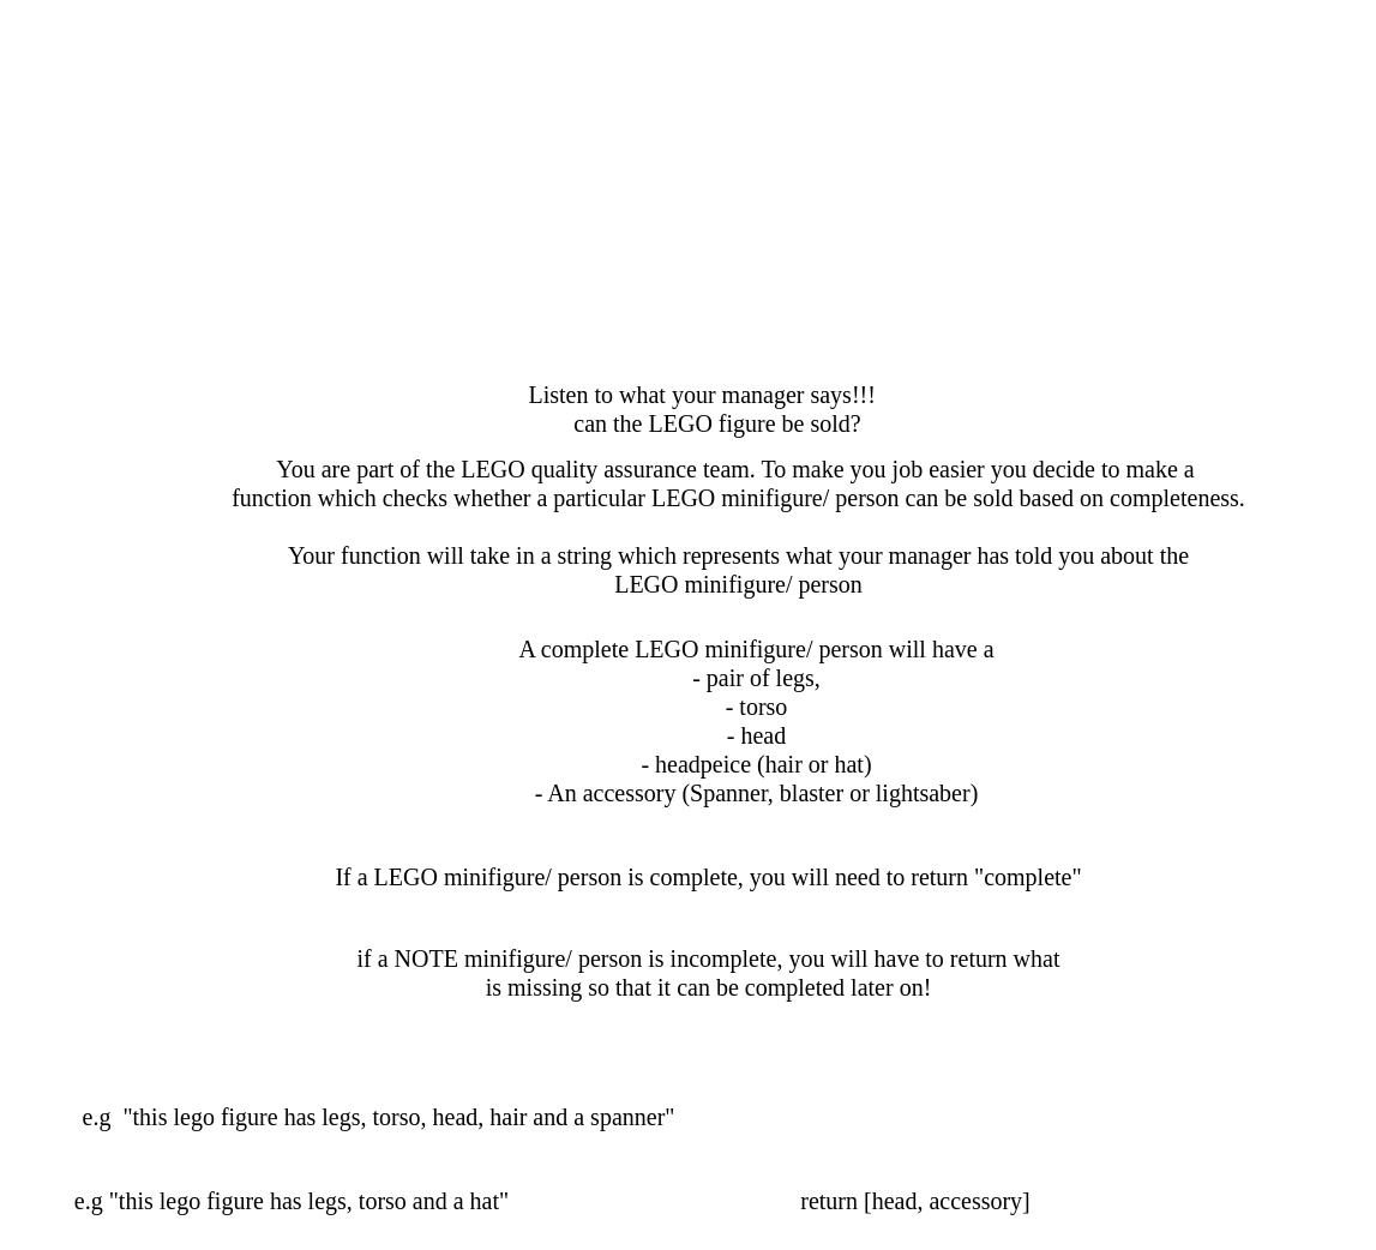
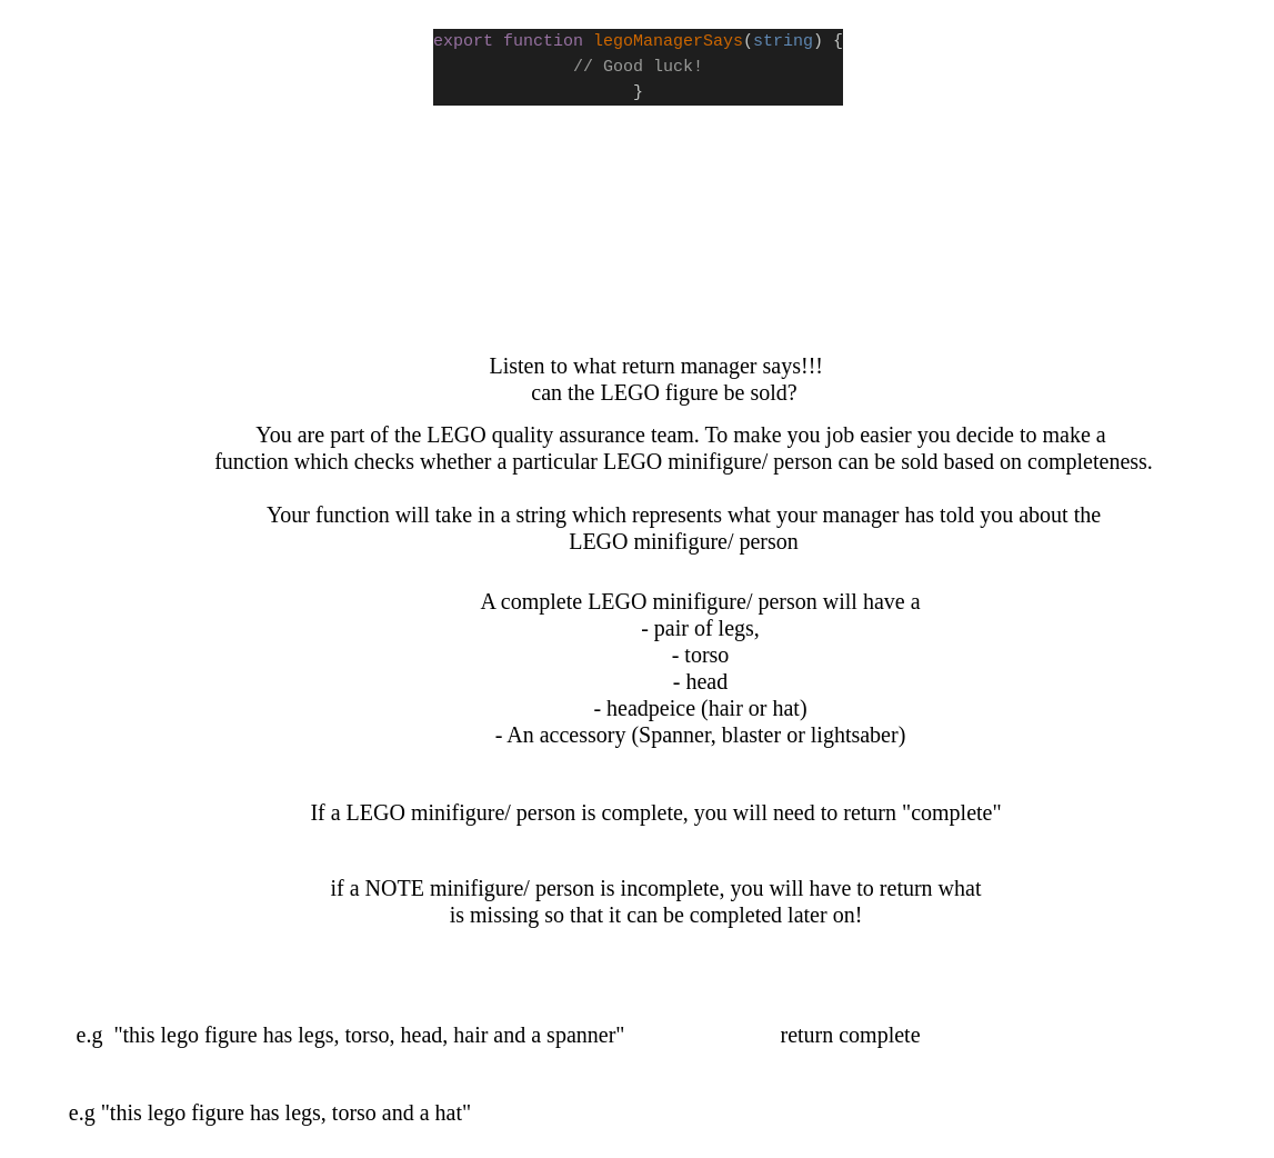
+ <mxCell id="2" value="&lt;div style=&quot;background-color: rgb(30, 30, 30); font-family: Menlo, Monaco, &amp;quot;Courier New&amp;quot;, monospace; font-size: 15px; line-height: 23px;&quot;&gt;&lt;div style=&quot;&quot;&gt;&lt;span style=&quot;color: rgb(152, 114, 162);&quot;&gt;export&lt;/span&gt; &lt;span style=&quot;color: rgb(152, 114, 162);&quot;&gt;function&lt;/span&gt;&lt;font color=&quot;#c5c8c6&quot;&gt;&amp;nbsp;&lt;/font&gt;&lt;font color=&quot;#ce6700&quot;&gt;legoManagerSays&lt;/font&gt;&lt;font color=&quot;#c5c8c6&quot;&gt;(&lt;/font&gt;&lt;span style=&quot;color: rgb(96, 137, 180);&quot;&gt;string&lt;/span&gt;&lt;font color=&quot;#c5c8c6&quot;&gt;) {&lt;/font&gt;&lt;/div&gt;&lt;div style=&quot;color: rgb(197, 200, 198);&quot;&gt;  &lt;span style=&quot;color: #9a9b99;&quot;&gt;// Good luck!&lt;/span&gt;&lt;/div&gt;&lt;div style=&quot;color: rgb(197, 200, 198);&quot;&gt;}&lt;/div&gt;&lt;/div&gt;" style="text;html=1;align=center;verticalAlign=middle;resizable=0;points=[];autosize=1;strokeColor=none;fillColor=none;fontSize=20;fontFamily=Architects Daughter;sketch=1;hachureGap=4;jiggle=2;curveFitting=1;fontSource=https%3A%2F%2Ffonts.googleapis.com%2Fcss%3Ffamily%3DArchitects%2BDaughter;" vertex="1" parent="1"><mxGeometry x="379" y="20" width="390" height="80" as="geometry" /></mxCell>
- <mxCell id="3" value="Listen to what your manager says!!!&lt;span style=&quot;white-space: pre;&quot;&gt;&#09;&lt;/span&gt;&lt;br&gt;can the LEGO figure be sold?&amp;nbsp;" style="text;html=1;align=center;verticalAlign=middle;resizable=0;points=[];autosize=1;strokeColor=none;fillColor=none;fontSize=20;fontFamily=Architects Daughter;sketch=1;hachureGap=4;jiggle=2;curveFitting=1;fontSource=https%3A%2F%2Ffonts.googleapis.com%2Fcss%3Ffamily%3DArchitects%2BDaughter;" vertex="1" parent="1"><mxGeometry x="395" y="310" width="410" height="60" as="geometry" /></mxCell>
+ <mxCell id="3" value="Listen to what return manager says!!!&lt;span style=&quot;white-space: pre;&quot;&gt;&#09;&lt;/span&gt;&lt;br&gt;can the LEGO figure be sold?&amp;nbsp;" style="text;html=1;align=center;verticalAlign=middle;resizable=0;points=[];autosize=1;strokeColor=none;fillColor=none;fontSize=20;fontFamily=Architects Daughter;sketch=1;hachureGap=4;jiggle=2;curveFitting=1;fontSource=https%3A%2F%2Ffonts.googleapis.com%2Fcss%3Ffamily%3DArchitects%2BDaughter;" vertex="1" parent="1"><mxGeometry x="395" y="310" width="410" height="60" as="geometry" /></mxCell>
+ <mxCell id="9" value="return complete" style="text;html=1;align=center;verticalAlign=middle;resizable=0;points=[];autosize=1;strokeColor=none;fillColor=none;fontSize=20;fontFamily=Architects Daughter;sketch=1;hachureGap=4;jiggle=2;curveFitting=1;fontSource=https%3A%2F%2Ffonts.googleapis.com%2Fcss%3Ffamily%3DArchitects%2BDaughter;" vertex="1" parent="1"><mxGeometry x="675" y="910" width="180" height="40" as="geometry" /></mxCell>
- <mxCell id="11" value="return [head, accessory]&amp;nbsp;" style="text;html=1;align=center;verticalAlign=middle;resizable=0;points=[];autosize=1;strokeColor=none;fillColor=none;fontSize=20;fontFamily=Architects Daughter;sketch=1;hachureGap=4;jiggle=2;curveFitting=1;fontSource=https%3A%2F%2Ffonts.googleapis.com%2Fcss%3Ffamily%3DArchitects%2BDaughter;" vertex="1" parent="1"><mxGeometry x="630" y="980" width="270" height="40" as="geometry" /></mxCell>
